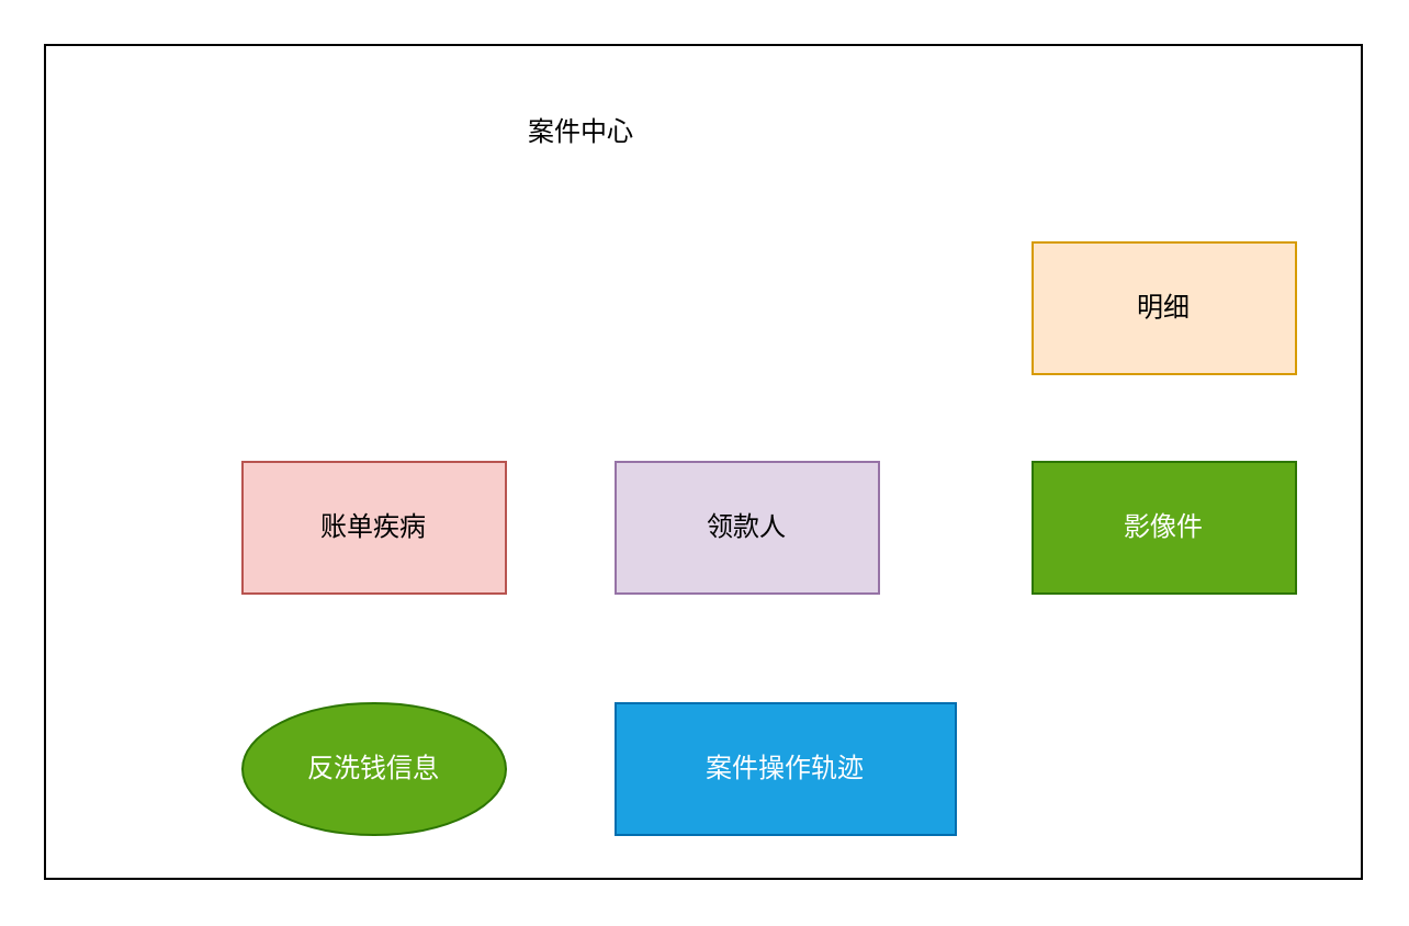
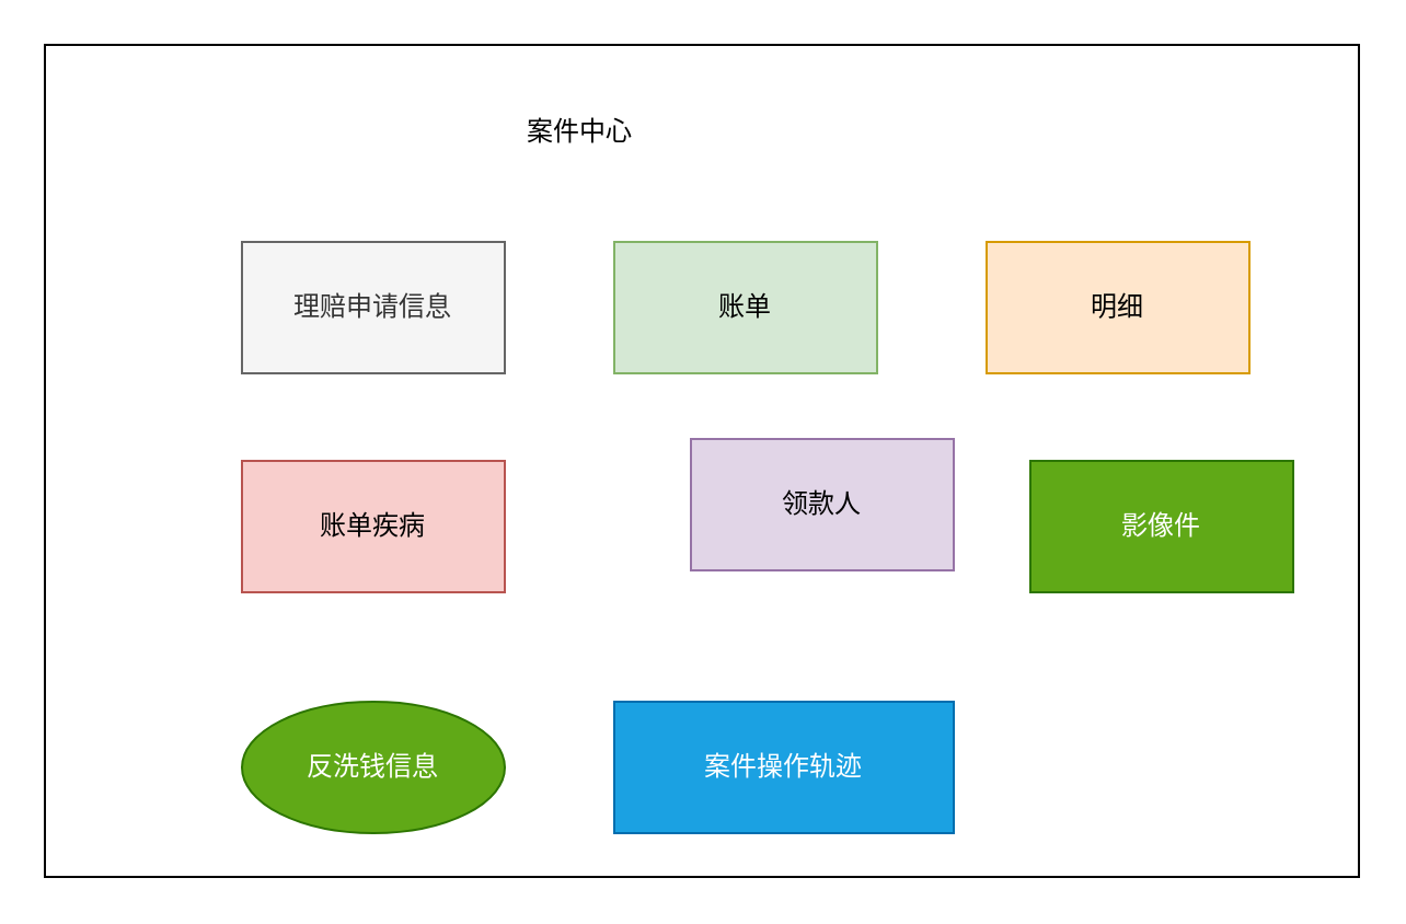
+ <mxCell id="3" value="理赔申请信息" style="rounded=0;whiteSpace=wrap;html=1;fillColor=#f5f5f5;fontColor=#333333;strokeColor=#666666;" vertex="1" parent="1"><mxGeometry x="110" y="110" width="120" height="60" as="geometry" /></mxCell>
+ <mxCell id="4" value="账单" style="rounded=0;whiteSpace=wrap;html=1;fillColor=#d5e8d4;strokeColor=#82b366;" vertex="1" parent="1"><mxGeometry x="280" y="110" width="120" height="60" as="geometry" /></mxCell>
- <mxCell id="5" value="明细" style="rounded=0;whiteSpace=wrap;html=1;fillColor=#ffe6cc;strokeColor=#d79b00;" vertex="1" parent="1"><mxGeometry x="470" y="110" width="120" height="60" as="geometry" /></mxCell>
+ <mxCell id="5" value="明细" style="rounded=0;whiteSpace=wrap;html=1;fillColor=#ffe6cc;strokeColor=#d79b00;" vertex="1" parent="1"><mxGeometry x="450" y="110" width="120" height="60" as="geometry" /></mxCell>
- <mxCell id="7" value="领款人" style="rounded=0;whiteSpace=wrap;html=1;fillColor=#e1d5e7;strokeColor=#9673a6;" vertex="1" parent="1"><mxGeometry x="280" y="210" width="120" height="60" as="geometry" /></mxCell>
+ <mxCell id="7" value="领款人" style="rounded=0;whiteSpace=wrap;html=1;fillColor=#e1d5e7;strokeColor=#9673a6;" vertex="1" parent="1"><mxGeometry x="315" y="200" width="120" height="60" as="geometry" /></mxCell>
